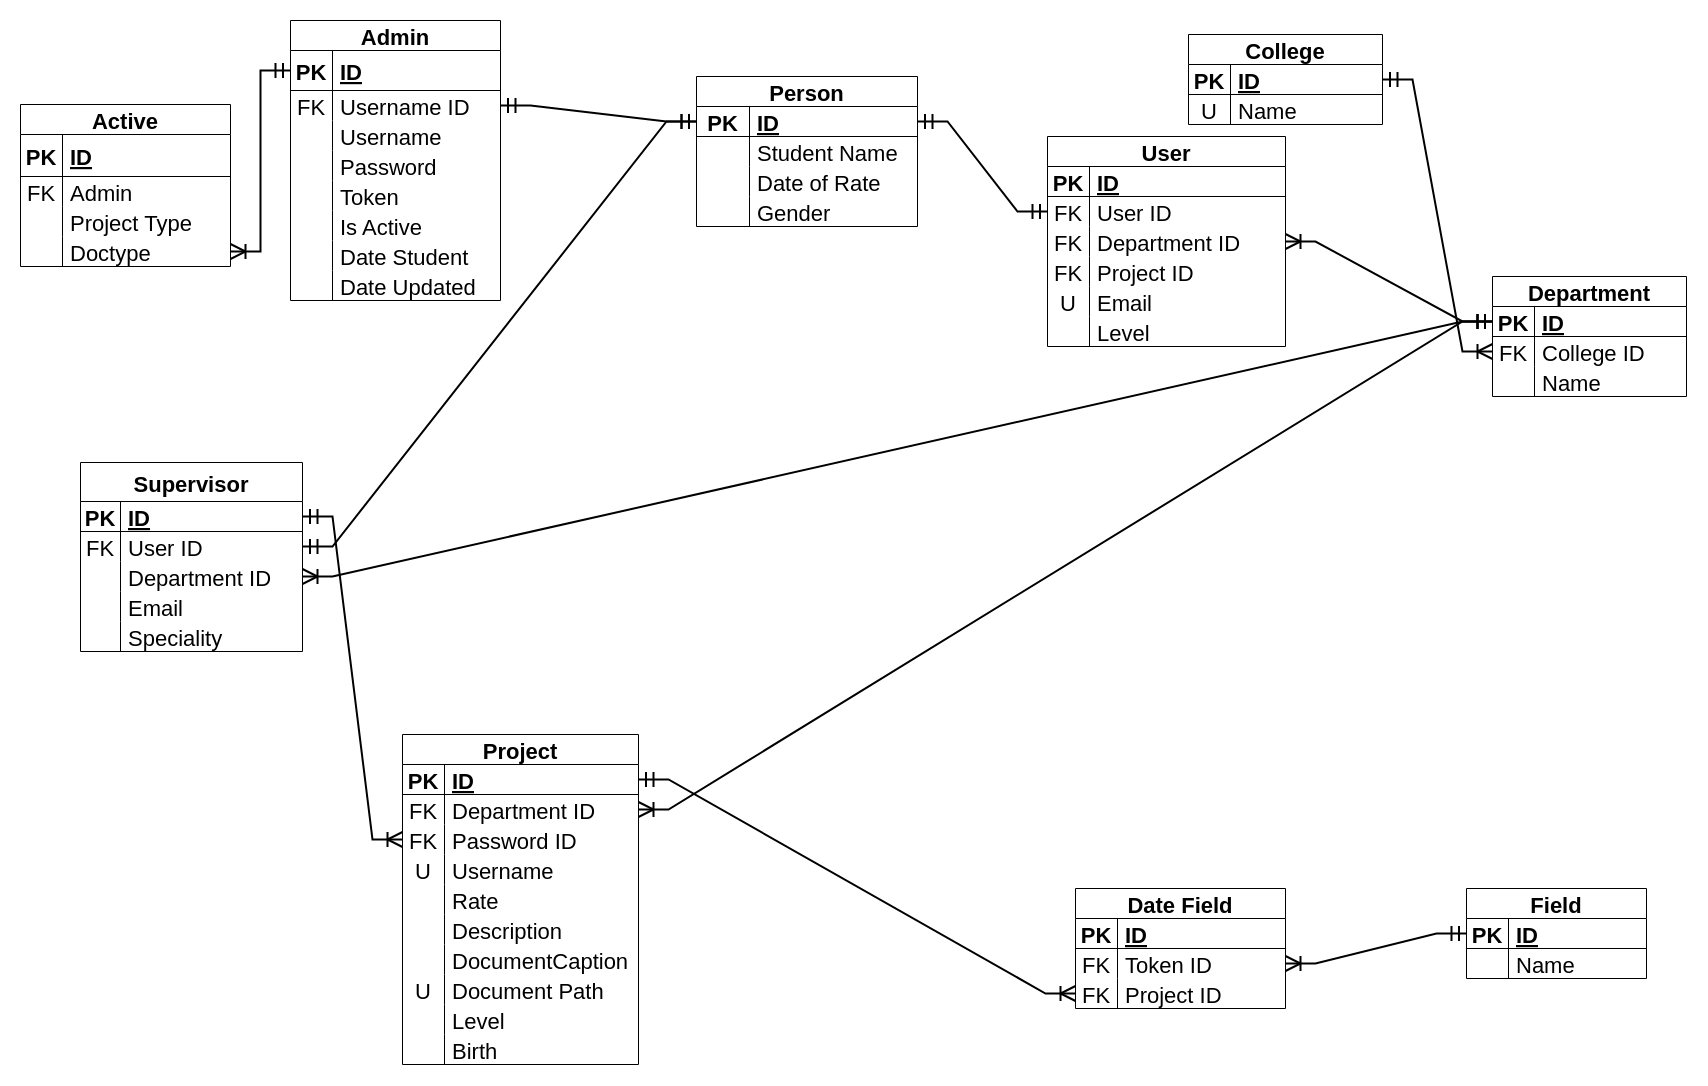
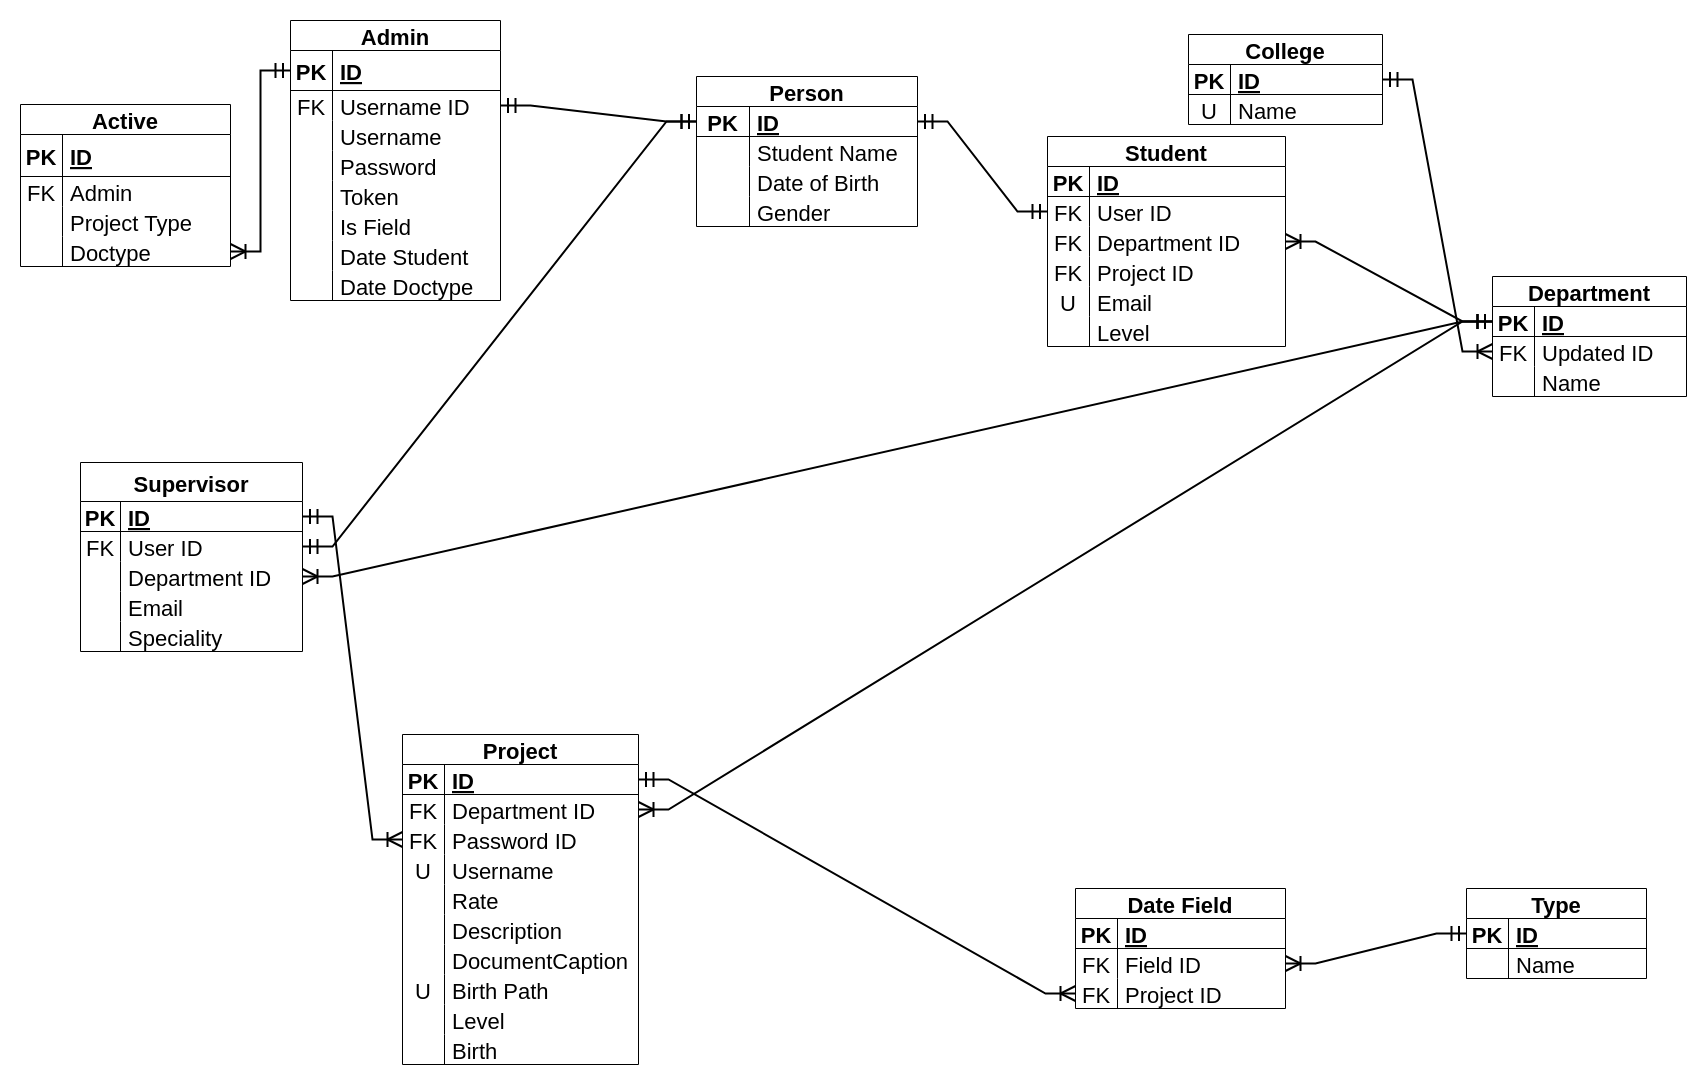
- <mxCell id="135" value="User" style="shape=table;startSize=30;container=1;collapsible=1;childLayout=tableLayout;fixedRows=1;rowLines=0;fontStyle=1;align=center;resizeLast=1;fontSize=22;rounded=0;" parent="1" vertex="1"><mxGeometry x="1047" y="136" width="238" height="210" as="geometry" /></mxCell>
+ <mxCell id="135" value="Student" style="shape=table;startSize=30;container=1;collapsible=1;childLayout=tableLayout;fixedRows=1;rowLines=0;fontStyle=1;align=center;resizeLast=1;fontSize=22;rounded=0;" parent="1" vertex="1"><mxGeometry x="1047" y="136" width="238" height="210" as="geometry" /></mxCell>
- <mxCell id="18" value="Date of Rate" style="shape=partialRectangle;connectable=0;fillColor=none;top=0;left=0;bottom=0;right=0;align=left;spacingLeft=6;overflow=hidden;fontSize=22;rounded=0;" parent="16" vertex="1"><mxGeometry x="53" width="168" height="30" as="geometry"><mxRectangle width="168" height="30" as="alternateBounds" /></mxGeometry></mxCell>
+ <mxCell id="18" value="Date of Birth" style="shape=partialRectangle;connectable=0;fillColor=none;top=0;left=0;bottom=0;right=0;align=left;spacingLeft=6;overflow=hidden;fontSize=22;rounded=0;" parent="16" vertex="1"><mxGeometry x="53" width="168" height="30" as="geometry"><mxRectangle width="168" height="30" as="alternateBounds" /></mxGeometry></mxCell>
- <mxCell id="50" value="Is Active" style="shape=partialRectangle;connectable=0;fillColor=none;top=0;left=0;bottom=0;right=0;align=left;spacingLeft=6;overflow=hidden;fontSize=22;rounded=0;" vertex="1" parent="48"><mxGeometry x="42" width="168" height="30" as="geometry"><mxRectangle width="168" height="30" as="alternateBounds" /></mxGeometry></mxCell>
+ <mxCell id="50" value="Is Field" style="shape=partialRectangle;connectable=0;fillColor=none;top=0;left=0;bottom=0;right=0;align=left;spacingLeft=6;overflow=hidden;fontSize=22;rounded=0;" vertex="1" parent="48"><mxGeometry x="42" width="168" height="30" as="geometry"><mxRectangle width="168" height="30" as="alternateBounds" /></mxGeometry></mxCell>
- <mxCell id="56" value="Date Updated" style="shape=partialRectangle;connectable=0;fillColor=none;top=0;left=0;bottom=0;right=0;align=left;spacingLeft=6;overflow=hidden;fontSize=22;rounded=0;" vertex="1" parent="54"><mxGeometry x="42" width="168" height="30" as="geometry"><mxRectangle width="168" height="30" as="alternateBounds" /></mxGeometry></mxCell>
+ <mxCell id="56" value="Date Doctype" style="shape=partialRectangle;connectable=0;fillColor=none;top=0;left=0;bottom=0;right=0;align=left;spacingLeft=6;overflow=hidden;fontSize=22;rounded=0;" vertex="1" parent="54"><mxGeometry x="42" width="168" height="30" as="geometry"><mxRectangle width="168" height="30" as="alternateBounds" /></mxGeometry></mxCell>
- <mxCell id="28" value="College ID" style="shape=partialRectangle;connectable=0;fillColor=none;top=0;left=0;bottom=0;right=0;align=left;spacingLeft=6;overflow=hidden;fontSize=22;rounded=0;" parent="26" vertex="1"><mxGeometry x="42" width="152" height="30" as="geometry"><mxRectangle width="152" height="30" as="alternateBounds" /></mxGeometry></mxCell>
+ <mxCell id="28" value="Updated ID" style="shape=partialRectangle;connectable=0;fillColor=none;top=0;left=0;bottom=0;right=0;align=left;spacingLeft=6;overflow=hidden;fontSize=22;rounded=0;" parent="26" vertex="1"><mxGeometry x="42" width="152" height="30" as="geometry"><mxRectangle width="152" height="30" as="alternateBounds" /></mxGeometry></mxCell>
- <mxCell id="117" value="Field" style="shape=table;startSize=30;container=1;collapsible=1;childLayout=tableLayout;fixedRows=1;rowLines=0;fontStyle=1;align=center;resizeLast=1;fontSize=22;rounded=0;" parent="1" vertex="1"><mxGeometry x="1466" y="888" width="180" height="90" as="geometry" /></mxCell>
+ <mxCell id="117" value="Type" style="shape=table;startSize=30;container=1;collapsible=1;childLayout=tableLayout;fixedRows=1;rowLines=0;fontStyle=1;align=center;resizeLast=1;fontSize=22;rounded=0;" parent="1" vertex="1"><mxGeometry x="1466" y="888" width="180" height="90" as="geometry" /></mxCell>
- <mxCell id="130" value="Token ID" style="shape=partialRectangle;connectable=0;fillColor=none;top=0;left=0;bottom=0;right=0;align=left;spacingLeft=6;overflow=hidden;fontSize=22;rounded=0;" parent="128" vertex="1"><mxGeometry x="42" width="168" height="30" as="geometry"><mxRectangle width="168" height="30" as="alternateBounds" /></mxGeometry></mxCell>
+ <mxCell id="130" value="Field ID" style="shape=partialRectangle;connectable=0;fillColor=none;top=0;left=0;bottom=0;right=0;align=left;spacingLeft=6;overflow=hidden;fontSize=22;rounded=0;" parent="128" vertex="1"><mxGeometry x="42" width="168" height="30" as="geometry"><mxRectangle width="168" height="30" as="alternateBounds" /></mxGeometry></mxCell>
- <mxCell id="110" value="Document Path" style="shape=partialRectangle;connectable=0;fillColor=none;top=0;left=0;bottom=0;right=0;align=left;spacingLeft=6;overflow=hidden;fontSize=22;rounded=0;" parent="108" vertex="1"><mxGeometry x="42" width="194" height="30" as="geometry"><mxRectangle width="194" height="30" as="alternateBounds" /></mxGeometry></mxCell>
+ <mxCell id="110" value="Birth Path" style="shape=partialRectangle;connectable=0;fillColor=none;top=0;left=0;bottom=0;right=0;align=left;spacingLeft=6;overflow=hidden;fontSize=22;rounded=0;" parent="108" vertex="1"><mxGeometry x="42" width="194" height="30" as="geometry"><mxRectangle width="194" height="30" as="alternateBounds" /></mxGeometry></mxCell>
